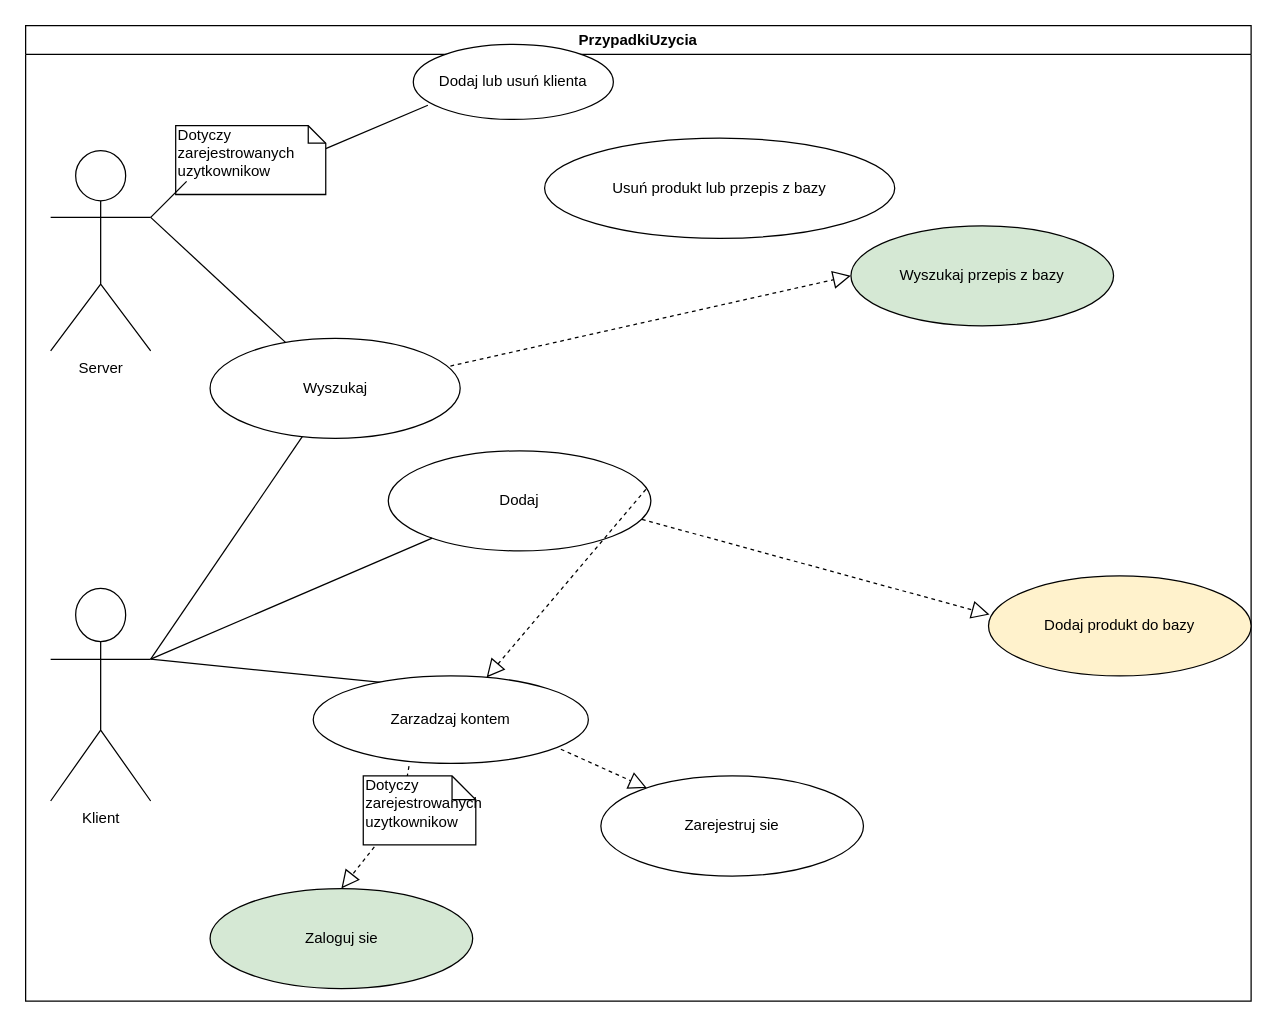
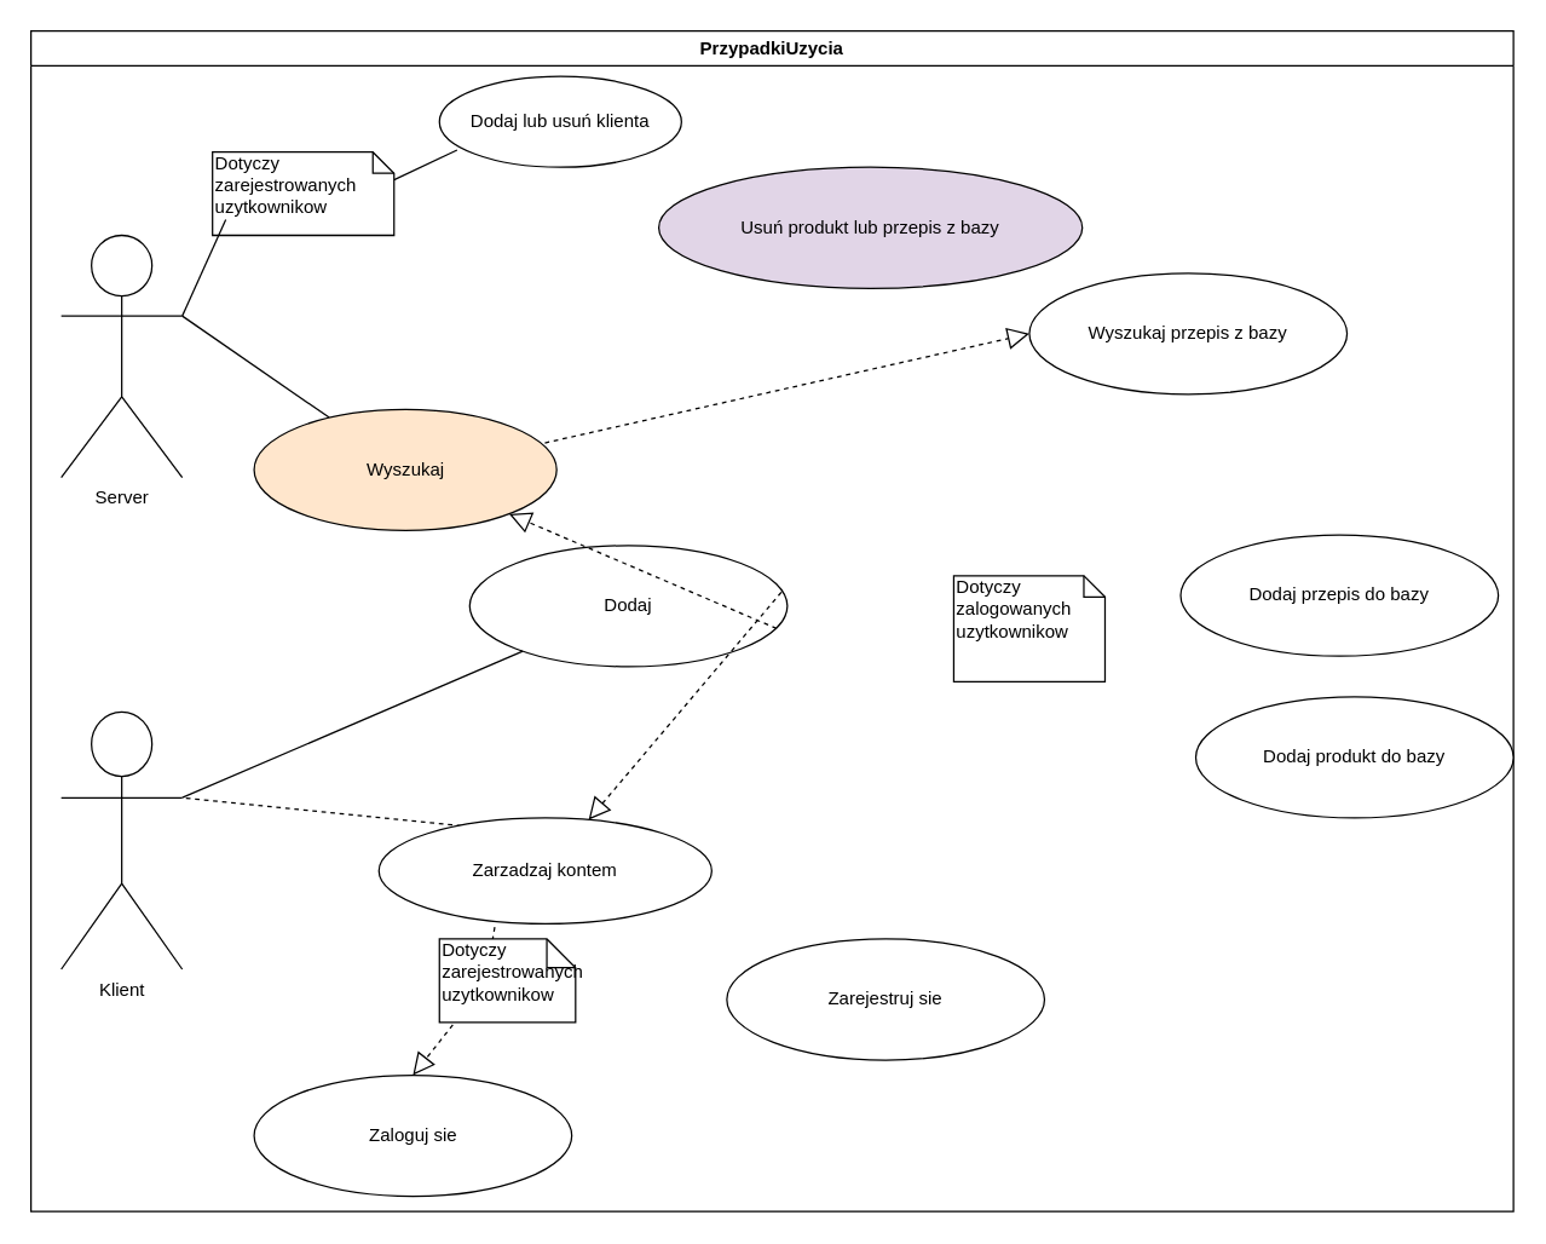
- <mxCell id="5" value="Dodaj lub usuń klienta" style="ellipse;whiteSpace=wrap;html=1;" vertex="1" parent="2"><mxGeometry x="310" y="15" width="160" height="60" as="geometry" /></mxCell>
+ <mxCell id="5" value="Dodaj lub usuń klienta" style="ellipse;whiteSpace=wrap;html=1;" vertex="1" parent="2"><mxGeometry x="270" y="30" width="160" height="60" as="geometry" /></mxCell>
- <mxCell id="9" value="Usuń produkt lub przepis z bazy" style="ellipse;whiteSpace=wrap;html=1;" vertex="1" parent="2"><mxGeometry x="415" y="90" width="280" height="80" as="geometry" /></mxCell>
+ <mxCell id="9" value="Usuń produkt lub przepis z bazy" style="ellipse;whiteSpace=wrap;html=1;fillColor=#e1d5e7;" vertex="1" parent="2"><mxGeometry x="415" y="90" width="280" height="80" as="geometry" /></mxCell>
- <mxCell id="3" value="Server&lt;br&gt;" style="shape=umlActor;verticalLabelPosition=bottom;verticalAlign=top;html=1;outlineConnect=0;" vertex="1" parent="2"><mxGeometry x="20" y="100" width="80" height="160" as="geometry" /></mxCell>
+ <mxCell id="3" value="Server&lt;br&gt;" style="shape=umlActor;verticalLabelPosition=bottom;verticalAlign=top;html=1;outlineConnect=0;" vertex="1" parent="2"><mxGeometry x="20" y="135" width="80" height="160" as="geometry" /></mxCell>
- <mxCell id="13" value="Wyszukaj przepis z bazy" style="ellipse;whiteSpace=wrap;html=1;align=center;newEdgeStyle={&quot;edgeStyle&quot;:&quot;entityRelationEdgeStyle&quot;,&quot;startArrow&quot;:&quot;none&quot;,&quot;endArrow&quot;:&quot;none&quot;,&quot;segment&quot;:10,&quot;curved&quot;:1};treeFolding=1;treeMoving=1;fillColor=#d5e8d4;" vertex="1" parent="2"><mxGeometry x="660" y="160" width="210" height="80" as="geometry" /></mxCell>
+ <mxCell id="13" value="Wyszukaj przepis z bazy" style="ellipse;whiteSpace=wrap;html=1;align=center;newEdgeStyle={&quot;edgeStyle&quot;:&quot;entityRelationEdgeStyle&quot;,&quot;startArrow&quot;:&quot;none&quot;,&quot;endArrow&quot;:&quot;none&quot;,&quot;segment&quot;:10,&quot;curved&quot;:1};treeFolding=1;treeMoving=1;" vertex="1" parent="2"><mxGeometry x="660" y="160" width="210" height="80" as="geometry" /></mxCell>
- <mxCell id="11" value="Wyszukaj" style="ellipse;whiteSpace=wrap;html=1;align=center;newEdgeStyle={&quot;edgeStyle&quot;:&quot;entityRelationEdgeStyle&quot;,&quot;startArrow&quot;:&quot;none&quot;,&quot;endArrow&quot;:&quot;none&quot;,&quot;segment&quot;:10,&quot;curved&quot;:1};treeFolding=1;treeMoving=1;" vertex="1" parent="2"><mxGeometry x="147.5" y="250" width="200" height="80" as="geometry" /></mxCell>
+ <mxCell id="11" value="Wyszukaj" style="ellipse;whiteSpace=wrap;html=1;align=center;newEdgeStyle={&quot;edgeStyle&quot;:&quot;entityRelationEdgeStyle&quot;,&quot;startArrow&quot;:&quot;none&quot;,&quot;endArrow&quot;:&quot;none&quot;,&quot;segment&quot;:10,&quot;curved&quot;:1};treeFolding=1;treeMoving=1;fillColor=#ffe6cc;" vertex="1" parent="2"><mxGeometry x="147.5" y="250" width="200" height="80" as="geometry" /></mxCell>
+ <mxCell id="15" value="Dodaj przepis&amp;nbsp;do bazy" style="ellipse;whiteSpace=wrap;html=1;align=center;newEdgeStyle={&quot;edgeStyle&quot;:&quot;entityRelationEdgeStyle&quot;,&quot;startArrow&quot;:&quot;none&quot;,&quot;endArrow&quot;:&quot;none&quot;,&quot;segment&quot;:10,&quot;curved&quot;:1};treeFolding=1;treeMoving=1;" vertex="1" parent="2"><mxGeometry x="760" y="333" width="210" height="80" as="geometry" /></mxCell>
+ <mxCell id="27" value="Dotyczy zalogowanych uzytkownikow" style="shape=note;whiteSpace=wrap;html=1;size=14;verticalAlign=top;align=left;spacingTop=-6;" vertex="1" parent="2"><mxGeometry x="610" y="360" width="100" height="70" as="geometry" /></mxCell>
- <mxCell id="12" value="" style="endArrow=none;html=1;exitX=1;exitY=0.333;exitDx=0;exitDy=0;exitPerimeter=0;" edge="1" parent="2" source="4" target="11"><mxGeometry width="50" height="50" relative="1" as="geometry"><mxPoint x="420" y="550" as="sourcePoint" /><mxPoint x="260" y="350" as="targetPoint" /></mxGeometry></mxCell>
- <mxCell id="20" value="" style="endArrow=block;dashed=1;endFill=0;endSize=12;html=1;entryX=0.004;entryY=0.387;entryDx=0;entryDy=0;entryPerimeter=0;exitX=0.966;exitY=0.685;exitDx=0;exitDy=0;exitPerimeter=0;" edge="1" parent="2" source="14" target="19"><mxGeometry width="160" relative="1" as="geometry"><mxPoint x="456.01" y="447.8" as="sourcePoint" /><mxPoint x="706.78" y="432" as="targetPoint" /></mxGeometry></mxCell>
+ <mxCell id="20" value="" style="endArrow=block;dashed=1;endFill=0;endSize=12;html=1;exitX=0.966;exitY=0.685;exitDx=0;exitDy=0;exitPerimeter=0;" edge="1" parent="2" source="14" target="11"><mxGeometry width="160" relative="1" as="geometry"><mxPoint x="456.01" y="447.8" as="sourcePoint" /><mxPoint x="706.78" y="432" as="targetPoint" /></mxGeometry></mxCell>
- <mxCell id="19" value="Dodaj produkt do bazy" style="ellipse;whiteSpace=wrap;html=1;align=center;newEdgeStyle={&quot;edgeStyle&quot;:&quot;entityRelationEdgeStyle&quot;,&quot;startArrow&quot;:&quot;none&quot;,&quot;endArrow&quot;:&quot;none&quot;,&quot;segment&quot;:10,&quot;curved&quot;:1};treeFolding=1;treeMoving=1;fillColor=#fff2cc;" vertex="1" parent="2"><mxGeometry x="770" y="440" width="210" height="80" as="geometry" /></mxCell>
+ <mxCell id="19" value="Dodaj produkt do bazy" style="ellipse;whiteSpace=wrap;html=1;align=center;newEdgeStyle={&quot;edgeStyle&quot;:&quot;entityRelationEdgeStyle&quot;,&quot;startArrow&quot;:&quot;none&quot;,&quot;endArrow&quot;:&quot;none&quot;,&quot;segment&quot;:10,&quot;curved&quot;:1};treeFolding=1;treeMoving=1;" vertex="1" parent="2"><mxGeometry x="770" y="440" width="210" height="80" as="geometry" /></mxCell>
- <mxCell id="21" value="" style="endArrow=none;html=1;entryX=1;entryY=0.333;entryDx=0;entryDy=0;entryPerimeter=0;exitX=0.275;exitY=0.083;exitDx=0;exitDy=0;exitPerimeter=0;" edge="1" parent="2" source="22" target="4"><mxGeometry width="50" height="50" relative="1" as="geometry"><mxPoint x="190" y="590" as="sourcePoint" /><mxPoint x="100" y="510" as="targetPoint" /></mxGeometry></mxCell>
+ <mxCell id="21" value="" style="endArrow=none;html=1;entryX=1;entryY=0.333;entryDx=0;entryDy=0;entryPerimeter=0;exitX=0.275;exitY=0.083;exitDx=0;exitDy=0;exitPerimeter=0;dashed=1;" edge="1" parent="2" source="22" target="4"><mxGeometry width="50" height="50" relative="1" as="geometry"><mxPoint x="190" y="590" as="sourcePoint" /><mxPoint x="100" y="510" as="targetPoint" /></mxGeometry></mxCell>
- <mxCell id="23" value="" style="endArrow=block;dashed=1;endFill=0;endSize=12;html=1;exitX=0.9;exitY=0.837;exitDx=0;exitDy=0;exitPerimeter=0;" edge="1" parent="2" source="22" target="24"><mxGeometry width="160" relative="1" as="geometry"><mxPoint x="320.0" y="630.0" as="sourcePoint" /><mxPoint x="360" y="680" as="targetPoint" /></mxGeometry></mxCell>
- <mxCell id="25" value="Zaloguj sie" style="ellipse;whiteSpace=wrap;html=1;align=center;newEdgeStyle={&quot;edgeStyle&quot;:&quot;entityRelationEdgeStyle&quot;,&quot;startArrow&quot;:&quot;none&quot;,&quot;endArrow&quot;:&quot;none&quot;,&quot;segment&quot;:10,&quot;curved&quot;:1};treeFolding=1;treeMoving=1;fillColor=#d5e8d4;" vertex="1" parent="2"><mxGeometry x="147.5" y="690" width="210" height="80" as="geometry" /></mxCell>
+ <mxCell id="25" value="Zaloguj sie" style="ellipse;whiteSpace=wrap;html=1;align=center;newEdgeStyle={&quot;edgeStyle&quot;:&quot;entityRelationEdgeStyle&quot;,&quot;startArrow&quot;:&quot;none&quot;,&quot;endArrow&quot;:&quot;none&quot;,&quot;segment&quot;:10,&quot;curved&quot;:1};treeFolding=1;treeMoving=1;" vertex="1" parent="2"><mxGeometry x="147.5" y="690" width="210" height="80" as="geometry" /></mxCell>
